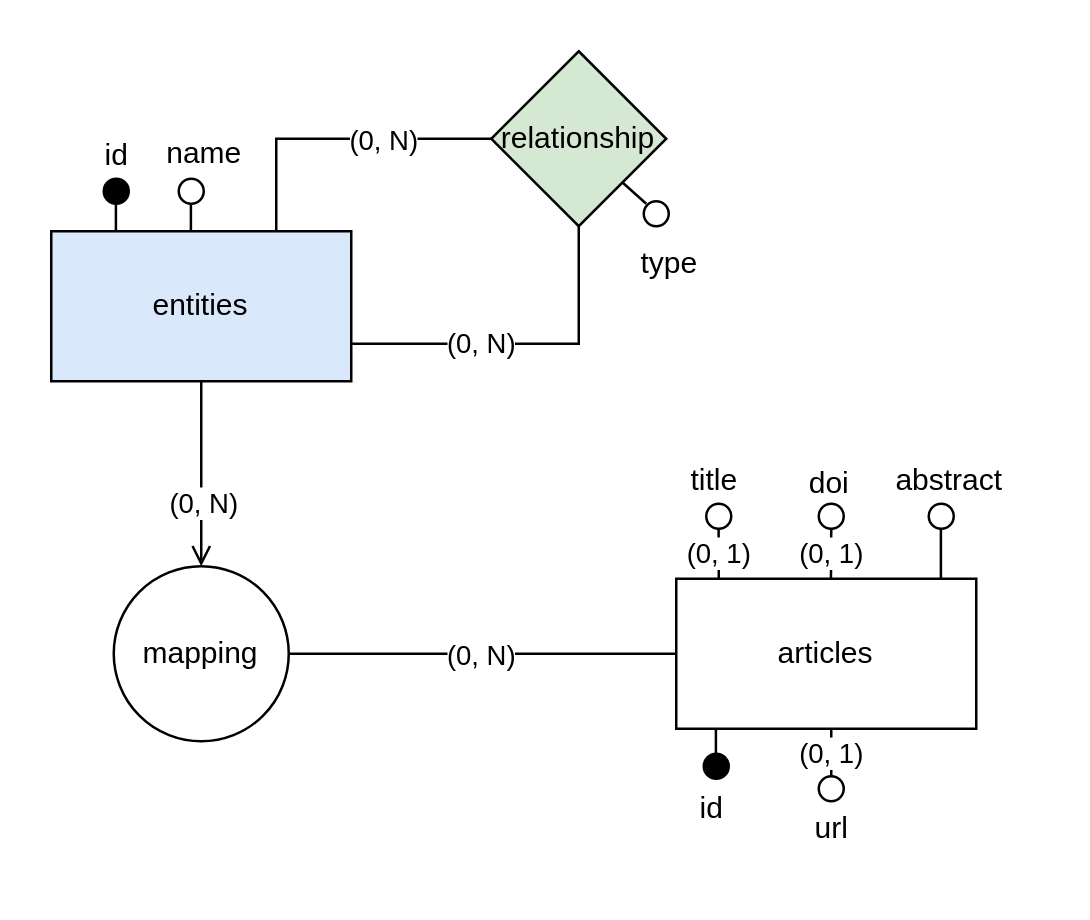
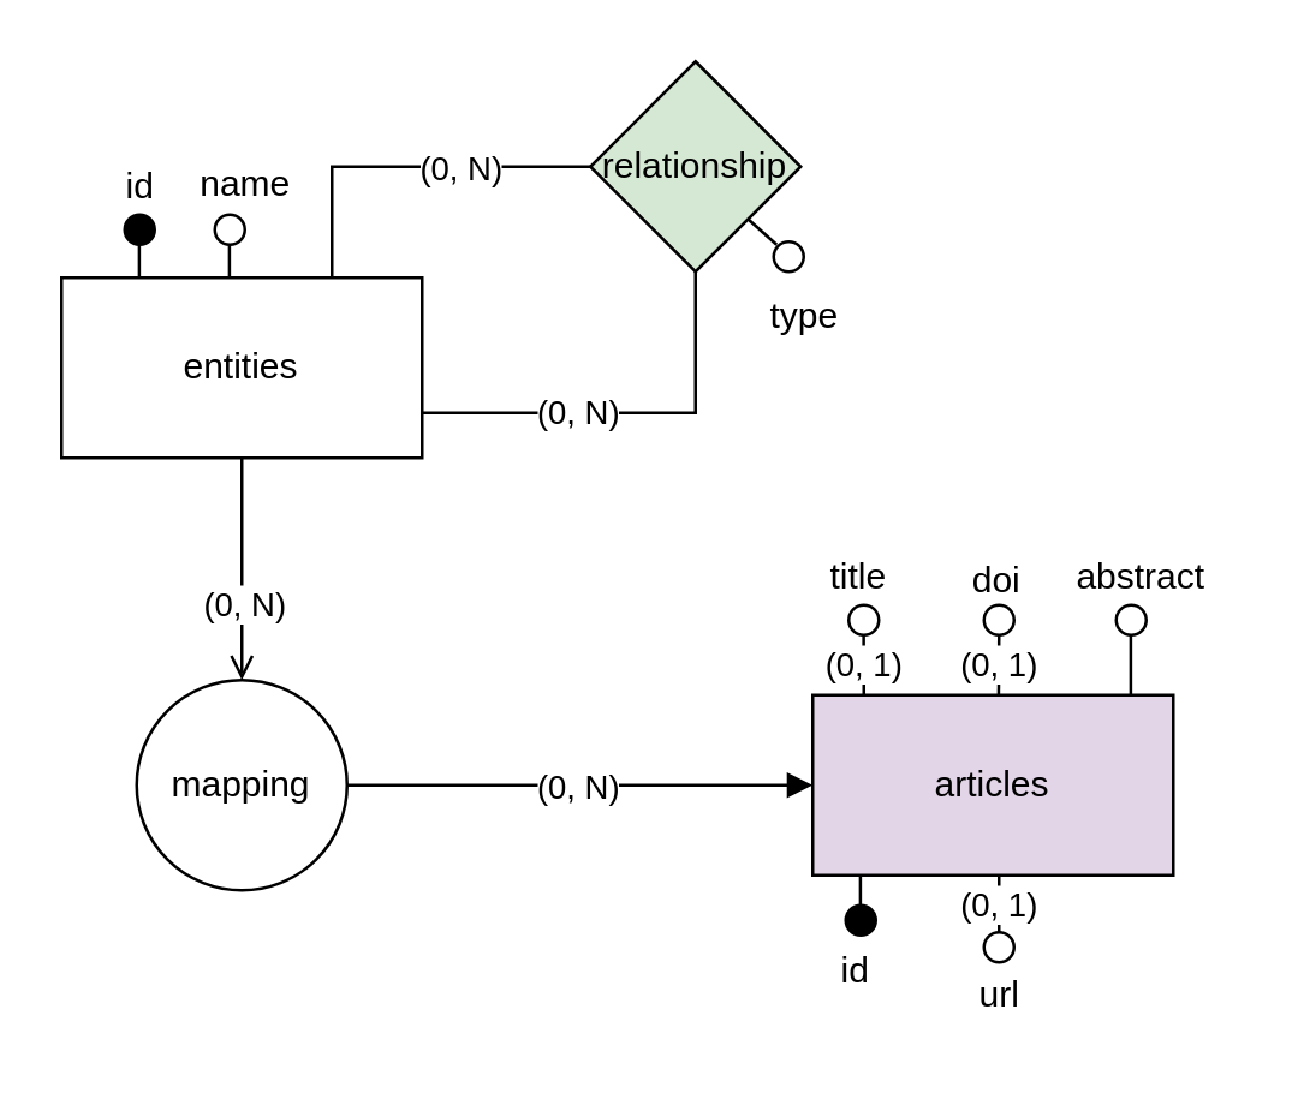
- <mxCell id="6" value="entities" style="rounded=0;whiteSpace=wrap;html=1;fillColor=#dae8fc;" parent="1" vertex="1"><mxGeometry x="20" y="92" width="120" height="60" as="geometry" /></mxCell>
+ <mxCell id="6" value="entities" style="rounded=0;whiteSpace=wrap;html=1;" parent="1" vertex="1"><mxGeometry x="20" y="92" width="120" height="60" as="geometry" /></mxCell>
- <mxCell id="7" style="edgeStyle=orthogonalEdgeStyle;rounded=0;orthogonalLoop=1;jettySize=auto;html=1;exitX=1;exitY=0.5;exitDx=0;exitDy=0;entryX=0;entryY=0.5;entryDx=0;entryDy=0;strokeColor=default;align=center;verticalAlign=middle;fontFamily=Helvetica;fontSize=11;fontColor=default;labelBackgroundColor=default;startFill=0;endArrow=none;" parent="1" source="9" target="10" edge="1"><mxGeometry relative="1" as="geometry" /></mxCell>
+ <mxCell id="7" style="edgeStyle=orthogonalEdgeStyle;rounded=0;orthogonalLoop=1;jettySize=auto;html=1;exitX=1;exitY=0.5;exitDx=0;exitDy=0;entryX=0;entryY=0.5;entryDx=0;entryDy=0;strokeColor=default;align=center;verticalAlign=middle;fontFamily=Helvetica;fontSize=11;fontColor=default;labelBackgroundColor=default;startFill=0;endArrow=block;" parent="1" source="9" target="10" edge="1"><mxGeometry relative="1" as="geometry" /></mxCell>
- <mxCell id="10" value="articles" style="rounded=0;whiteSpace=wrap;html=1;" parent="1" vertex="1"><mxGeometry x="270" y="231" width="120" height="60" as="geometry" /></mxCell>
+ <mxCell id="10" value="articles" style="rounded=0;whiteSpace=wrap;html=1;fillColor=#e1d5e7;" parent="1" vertex="1"><mxGeometry x="270" y="231" width="120" height="60" as="geometry" /></mxCell>
